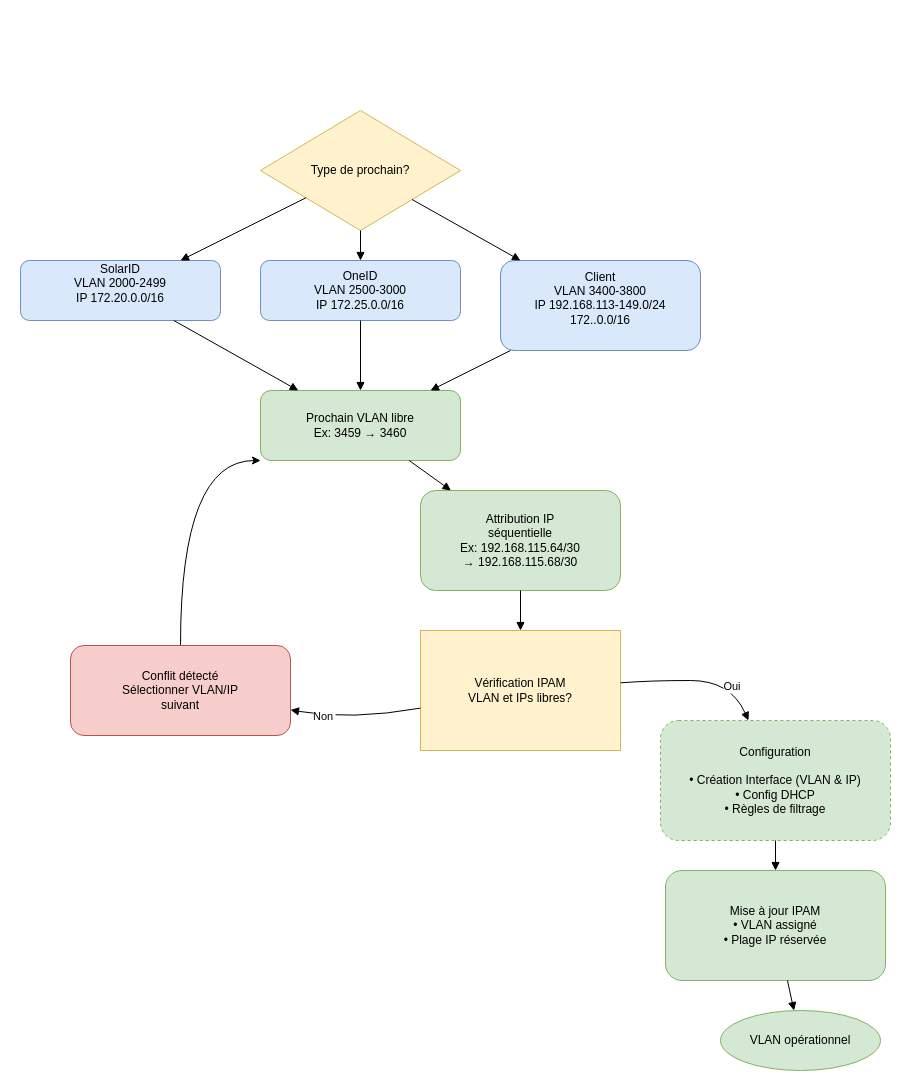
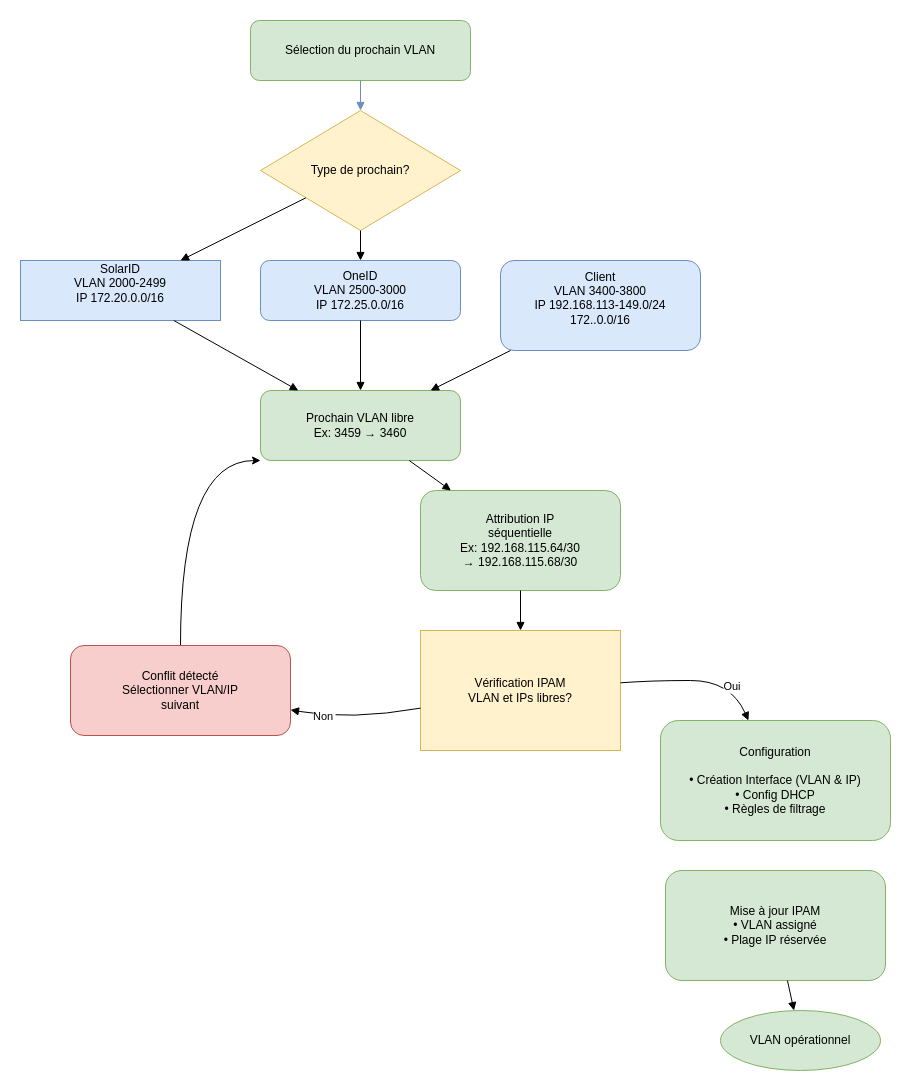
+ <mxCell id="2" value="Sélection du prochain VLAN" style="rounded=1;whiteSpace=wrap;html=1;fillColor=#d5e8d4;strokeColor=#82b366;" parent="1" vertex="1"><mxGeometry x="250" y="20" width="220" height="60" as="geometry" /></mxCell>
+ <mxCell id="4" style="endArrow=block;html=1;rounded=0;strokeColor=#6c8ebf;" parent="1" source="2" target="3" edge="1"><mxGeometry relative="1" as="geometry" /></mxCell>
- <mxCell id="10" style="endArrow=block;html=1;rounded=0;" parent="1" source="3" target="7" edge="1"><mxGeometry relative="1" as="geometry"><mxPoint x="600" y="260" as="targetPoint" /></mxGeometry></mxCell>
- <mxCell id="5" value="SolarID&lt;br&gt;&lt;div&gt;VLAN 2000-2499&lt;/div&gt;IP 172.20.0.0/16&lt;div&gt;&lt;br/&gt;&lt;/div&gt;" style="rounded=1;whiteSpace=wrap;html=1;fillColor=#dae8fc;strokeColor=#6c8ebf;" parent="1" vertex="1"><mxGeometry x="20" y="260" width="200" height="60" as="geometry" /></mxCell>
+ <mxCell id="5" value="SolarID&lt;br&gt;&lt;div&gt;VLAN 2000-2499&lt;/div&gt;IP 172.20.0.0/16&lt;div&gt;&lt;br/&gt;&lt;/div&gt;" style="whiteSpace=wrap;html=1;fillColor=#dae8fc;strokeColor=#6c8ebf;rounded=0;" parent="1" vertex="1"><mxGeometry x="20" y="260" width="200" height="60" as="geometry" /></mxCell>
- <mxCell id="23" value="Configuration&lt;br&gt;&lt;br&gt;• Création Interface (VLAN &amp;amp; IP)&lt;br&gt;• Config DHCP&lt;br&gt;• Règles de filtrage" style="rounded=1;whiteSpace=wrap;html=1;fillColor=#d5e8d4;strokeColor=#82b366;dashed=1;" parent="1" vertex="1"><mxGeometry x="660" y="720" width="230" height="120" as="geometry" /></mxCell>
+ <mxCell id="23" value="Configuration&lt;br&gt;&lt;br&gt;• Création Interface (VLAN &amp;amp; IP)&lt;br&gt;• Config DHCP&lt;br&gt;• Règles de filtrage" style="rounded=1;whiteSpace=wrap;html=1;fillColor=#d5e8d4;strokeColor=#82b366;" parent="1" vertex="1"><mxGeometry x="660" y="720" width="230" height="120" as="geometry" /></mxCell>
- <mxCell id="27" style="endArrow=block;html=1;rounded=0;" parent="1" source="23" target="26" edge="1"><mxGeometry relative="1" as="geometry" /></mxCell>
